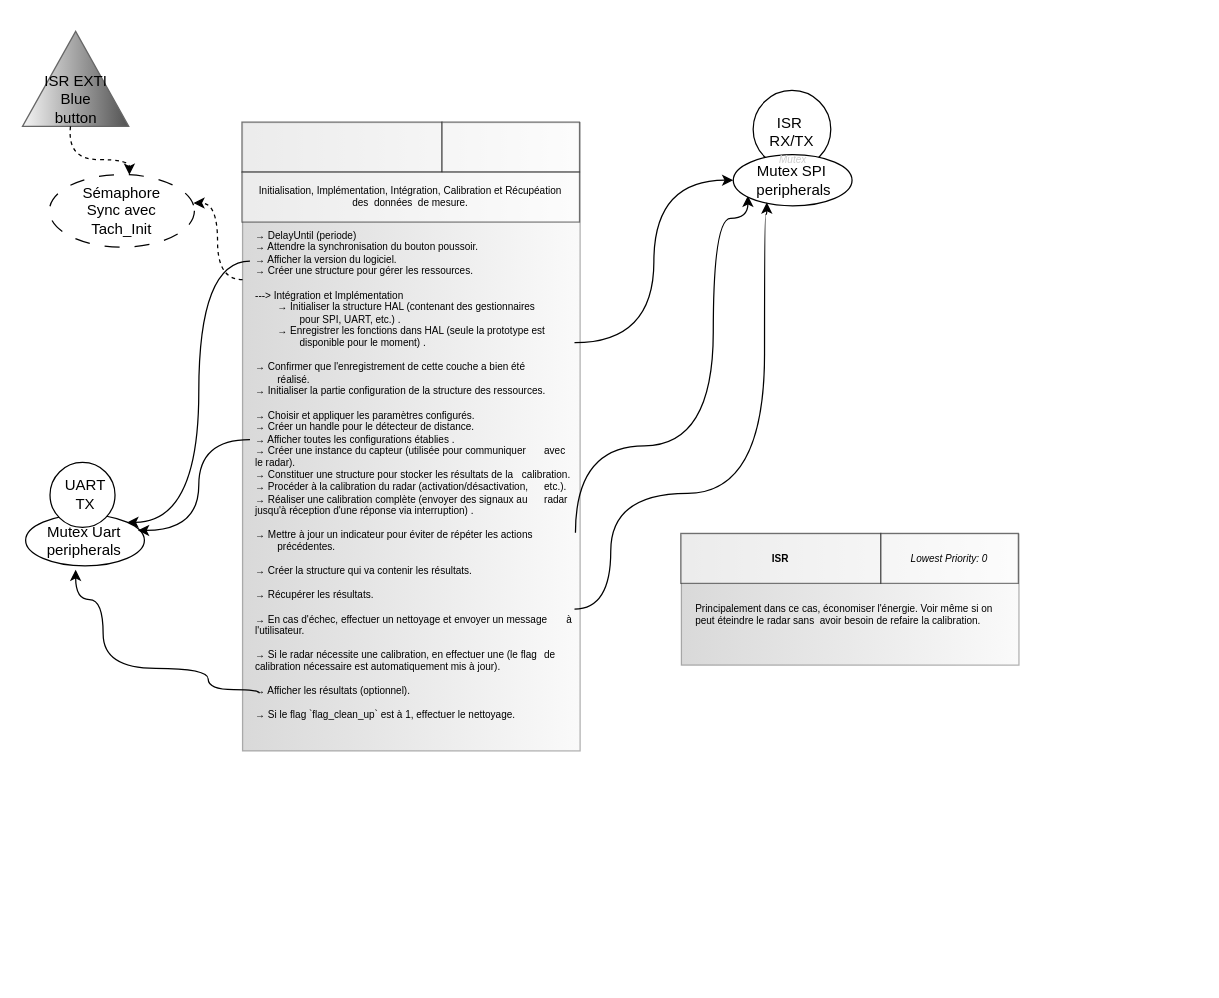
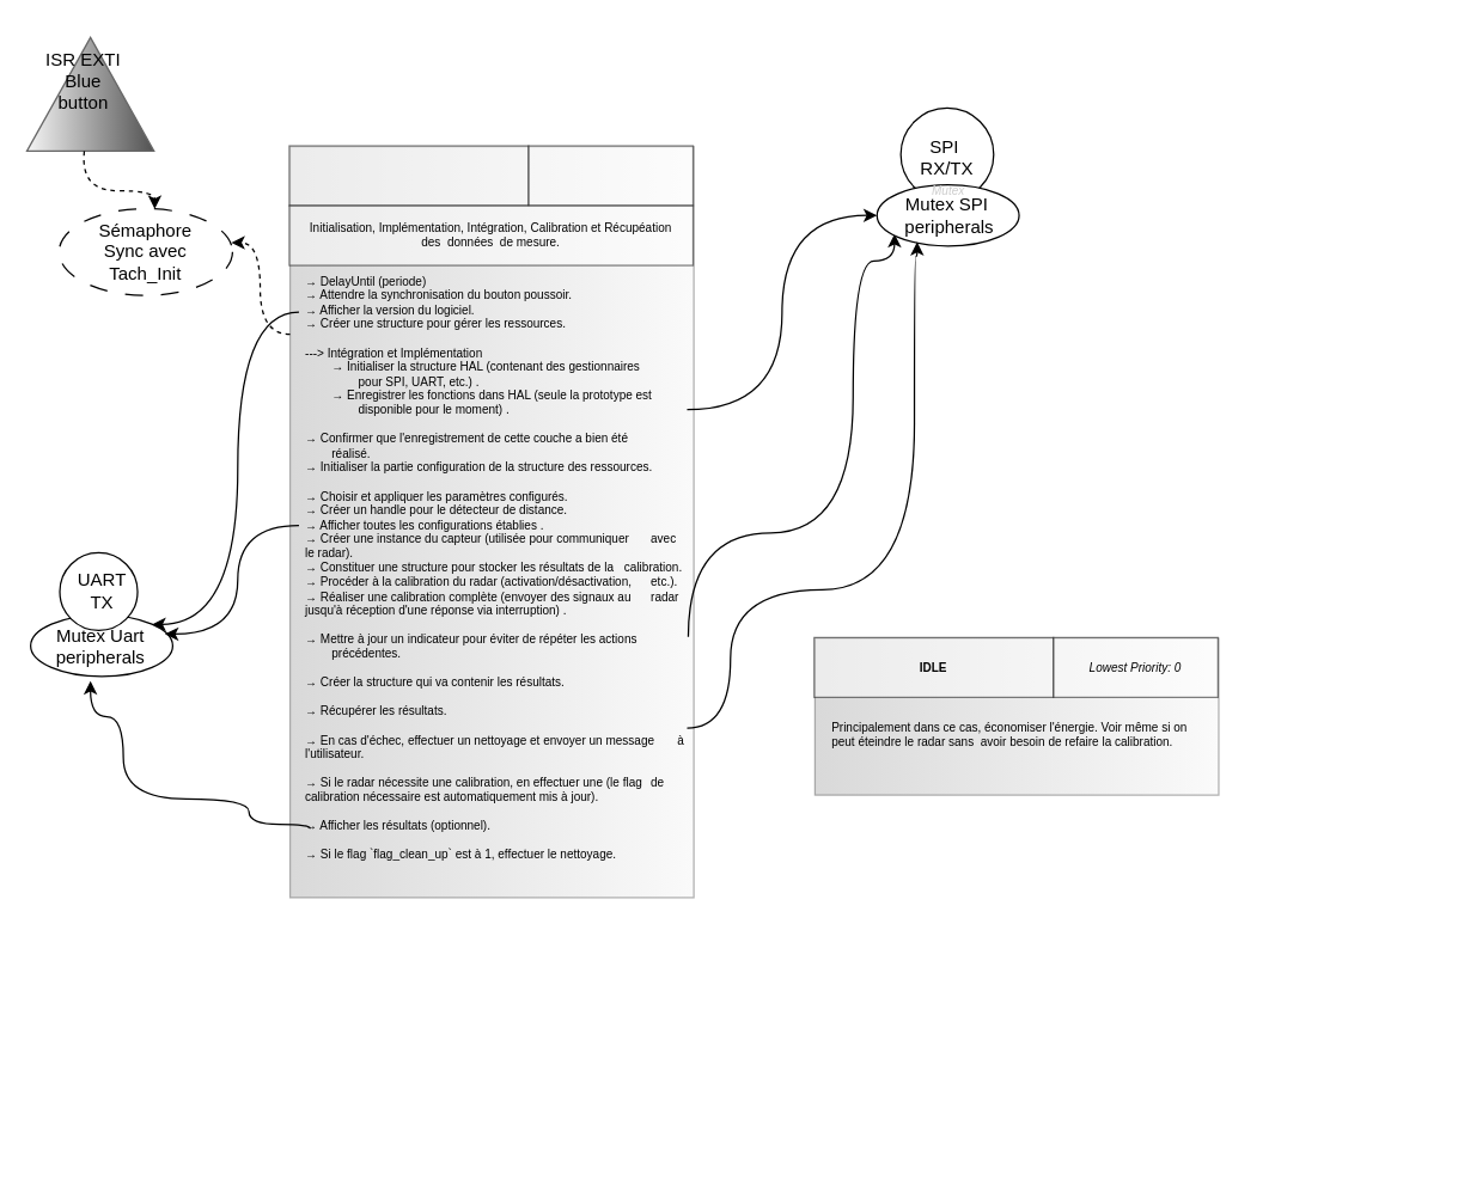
- <mxCell id="19" value="&lt;div&gt;ISR EXTI &lt;br&gt;&lt;/div&gt;&lt;div&gt;Blue button&lt;br&gt;&lt;/div&gt;" style="text;html=1;strokeColor=none;fillColor=none;align=center;verticalAlign=middle;whiteSpace=wrap;rounded=0;" vertex="1" parent="17"><mxGeometry x="9.5" y="50.15" width="57" height="17" as="geometry" /></mxCell>
+ <mxCell id="19" value="&lt;div&gt;ISR EXTI &lt;br&gt;&lt;/div&gt;&lt;div&gt;Blue button&lt;br&gt;&lt;/div&gt;" style="text;html=1;strokeColor=none;fillColor=none;align=center;verticalAlign=middle;whiteSpace=wrap;rounded=0;" vertex="1" parent="17"><mxGeometry x="4.5" y="25.15" width="57" height="17" as="geometry" /></mxCell>
- <mxCell id="25" value="ISR&amp;nbsp; RX/TX " style="text;html=1;strokeColor=none;fillColor=none;align=center;verticalAlign=middle;whiteSpace=wrap;rounded=0;" vertex="1" parent="23"><mxGeometry x="13.95" y="24.863" width="54" height="39" as="geometry" /></mxCell>
+ <mxCell id="25" value="SPI&amp;nbsp; RX/TX " style="text;html=1;strokeColor=none;fillColor=none;align=center;verticalAlign=middle;whiteSpace=wrap;rounded=0;" vertex="1" parent="23"><mxGeometry x="13.95" y="24.863" width="54" height="39" as="geometry" /></mxCell>
- <mxCell id="13" value="ISR" style="text;html=1;strokeColor=none;fillColor=none;align=center;verticalAlign=middle;whiteSpace=wrap;rounded=0;fontStyle=1;fontSize=8;fontColor=#000000;opacity=50;" vertex="1" parent="9"><mxGeometry x="57" y="10" width="140" height="20" as="geometry" /></mxCell>
+ <mxCell id="13" value="IDLE" style="text;html=1;strokeColor=none;fillColor=none;align=center;verticalAlign=middle;whiteSpace=wrap;rounded=0;fontStyle=1;fontSize=8;fontColor=#000000;opacity=50;" vertex="1" parent="9"><mxGeometry x="57" y="10" width="140" height="20" as="geometry" /></mxCell>
